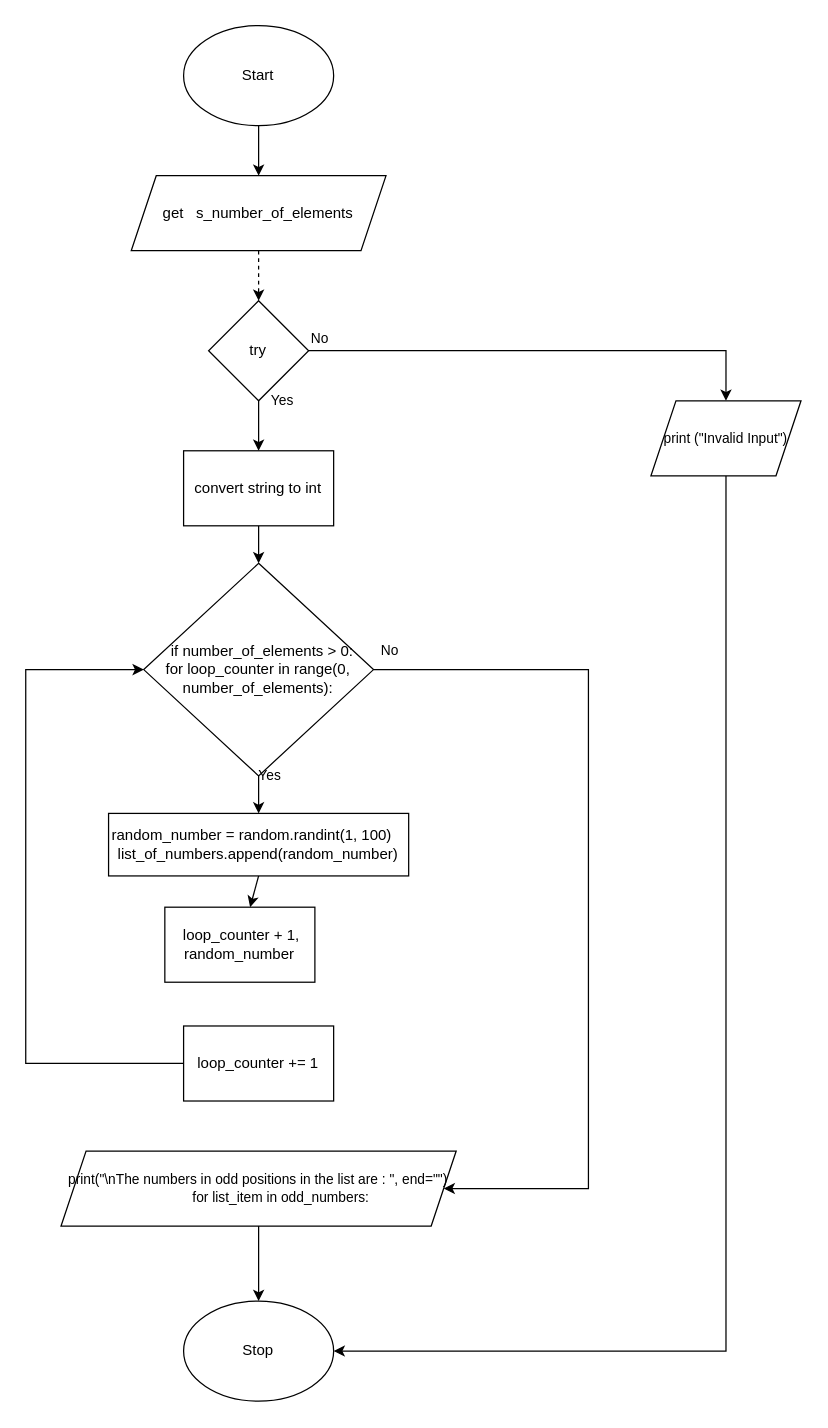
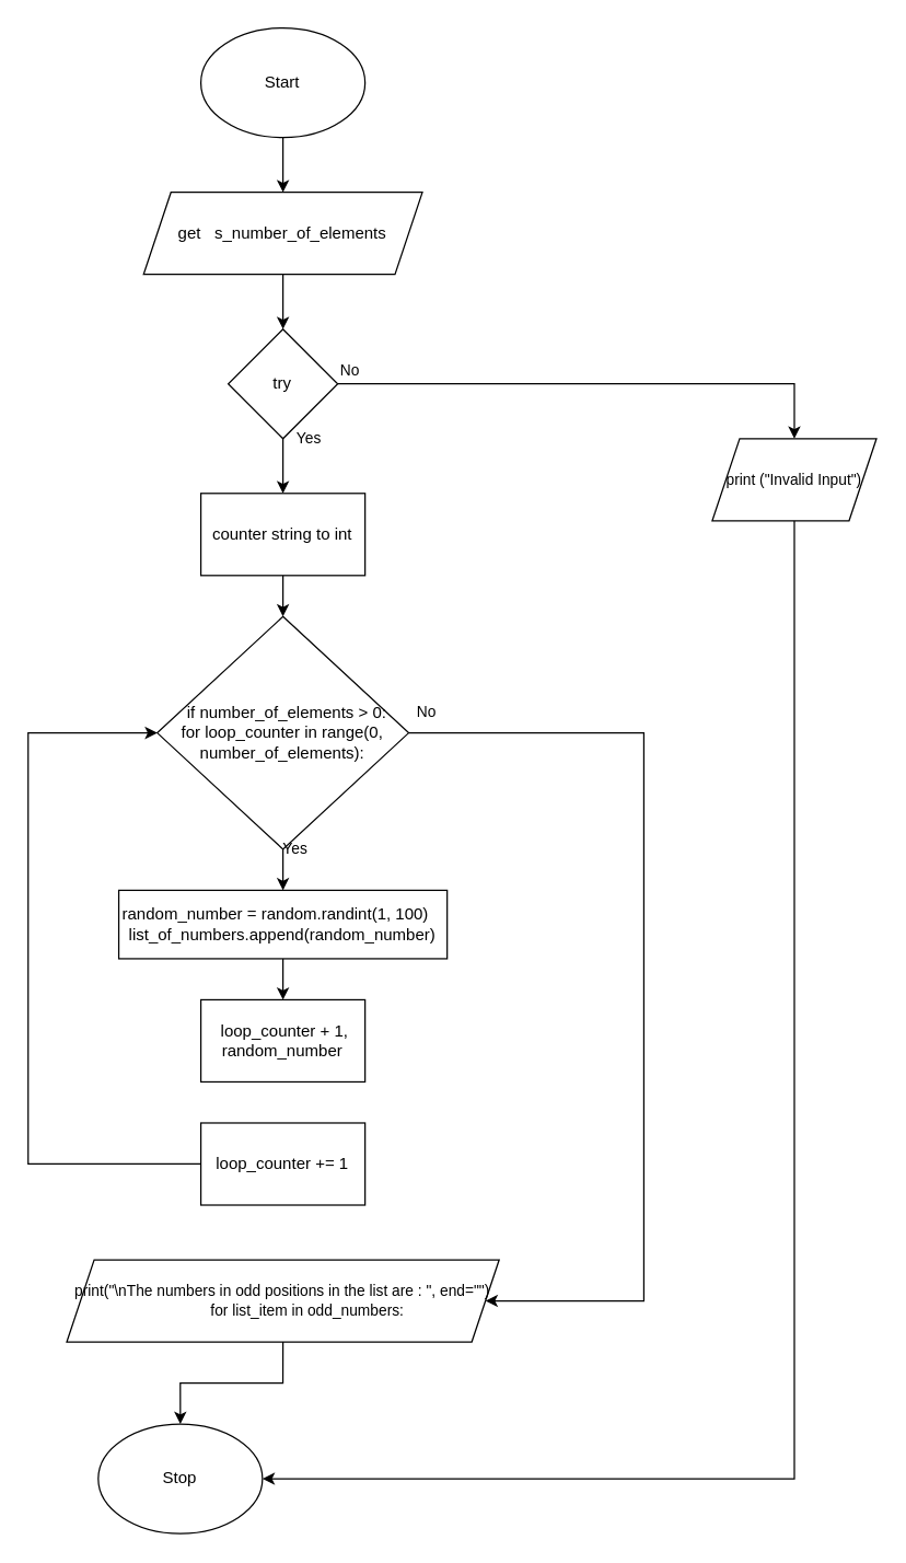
- <mxCell id="5" style="edgeStyle=none;html=1;exitX=0.5;exitY=1;exitDx=0;exitDy=0;dashed=1;" edge="1" parent="1" source="6" target="9"><mxGeometry relative="1" as="geometry" /></mxCell>
+ <mxCell id="5" style="edgeStyle=none;html=1;exitX=0.5;exitY=1;exitDx=0;exitDy=0;" edge="1" parent="1" source="6" target="9"><mxGeometry relative="1" as="geometry" /></mxCell>
- <mxCell id="14" value="convert string to int" style="rounded=0;whiteSpace=wrap;html=1;" vertex="1" parent="1"><mxGeometry x="146.24" y="360" width="120" height="60" as="geometry" /></mxCell>
+ <mxCell id="14" value="counter string to int" style="rounded=0;whiteSpace=wrap;html=1;" vertex="1" parent="1"><mxGeometry x="146.24" y="360" width="120" height="60" as="geometry" /></mxCell>
- <mxCell id="15" value="&amp;nbsp;loop_counter + 1, random_number" style="rounded=0;whiteSpace=wrap;html=1;" vertex="1" parent="1"><mxGeometry x="131.24" y="725" width="120" height="60" as="geometry" /></mxCell>
+ <mxCell id="15" value="&amp;nbsp;loop_counter + 1, random_number" style="rounded=0;whiteSpace=wrap;html=1;" vertex="1" parent="1"><mxGeometry x="146.24" y="730" width="120" height="60" as="geometry" /></mxCell>
- <mxCell id="4" value="Stop" style="ellipse;whiteSpace=wrap;html=1;" parent="1" vertex="1"><mxGeometry x="146.24" y="1040" width="120" height="80" as="geometry" /></mxCell>
+ <mxCell id="4" value="Stop" style="ellipse;whiteSpace=wrap;html=1;" parent="1" vertex="1"><mxGeometry x="71.24" y="1040" width="120" height="80" as="geometry" /></mxCell>
